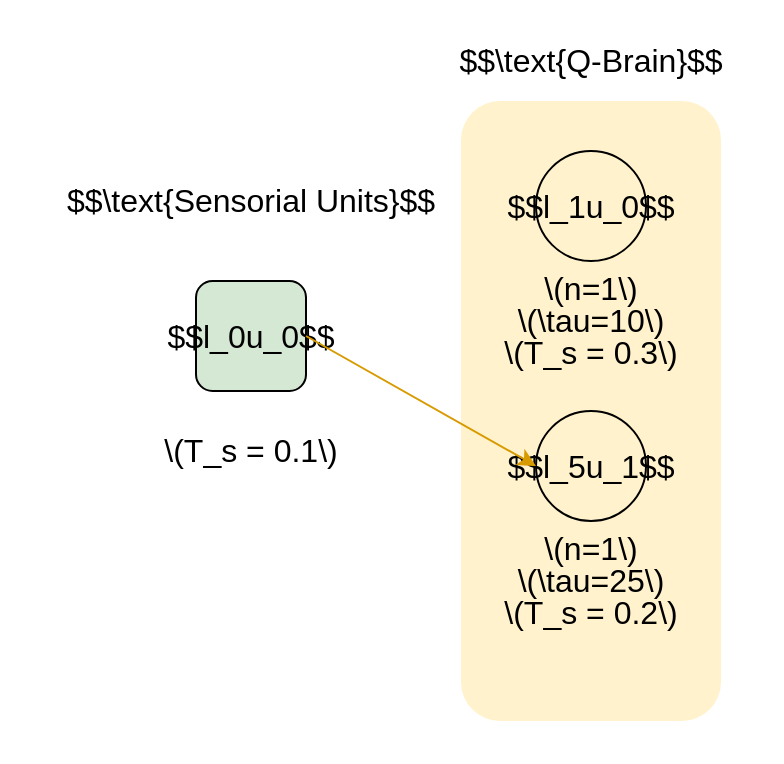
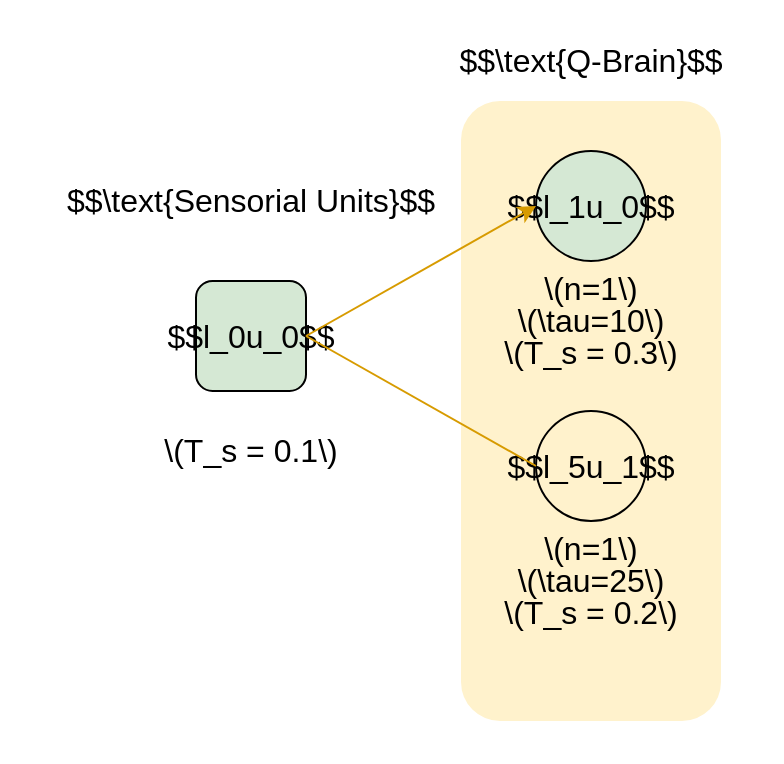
- <mxCell id="7" value="$$l_1u_0$$" style="ellipse;whiteSpace=wrap;html=1;aspect=fixed;strokeColor=#000000;fillColor=#fff2cc;fontSize=16;" parent="2" vertex="1"><mxGeometry x="267.5" y="75" width="55" height="55" as="geometry" /></mxCell>
+ <mxCell id="7" value="$$l_1u_0$$" style="ellipse;whiteSpace=wrap;html=1;aspect=fixed;strokeColor=#000000;fillColor=#d5e8d4;fontSize=16;" parent="2" vertex="1"><mxGeometry x="267.5" y="75" width="55" height="55" as="geometry" /></mxCell>
+ <mxCell id="10" value="" style="endArrow=classic;html=1;exitX=1;exitY=0.5;exitDx=0;exitDy=0;fillColor=#ffe6cc;strokeColor=#d79b00;entryX=0;entryY=0.5;entryDx=0;entryDy=0;" parent="2" source="4" target="7" edge="1"><mxGeometry width="50" height="50" relative="1" as="geometry"><mxPoint x="-20" y="99.84" as="sourcePoint" /><mxPoint x="210" y="100" as="targetPoint" /></mxGeometry></mxCell>
- <mxCell id="9" value="" style="endArrow=classic;html=1;exitX=1;exitY=0.5;exitDx=0;exitDy=0;fillColor=#ffe6cc;strokeColor=#d79b00;entryX=0;entryY=0.5;entryDx=0;entryDy=0;" parent="2" source="4" target="8" edge="1"><mxGeometry width="50" height="50" relative="1" as="geometry"><mxPoint x="-20" y="99.84" as="sourcePoint" /><mxPoint x="210" y="169.84" as="targetPoint" /></mxGeometry></mxCell>
+ <mxCell id="9" value="" style="endArrow=none;html=1;exitX=1;exitY=0.5;exitDx=0;exitDy=0;fillColor=#ffe6cc;strokeColor=#d79b00;entryX=0;entryY=0.5;entryDx=0;entryDy=0;" parent="2" source="4" target="8" edge="1"><mxGeometry width="50" height="50" relative="1" as="geometry"><mxPoint x="-20" y="99.84" as="sourcePoint" /><mxPoint x="210" y="169.84" as="targetPoint" /></mxGeometry></mxCell>
